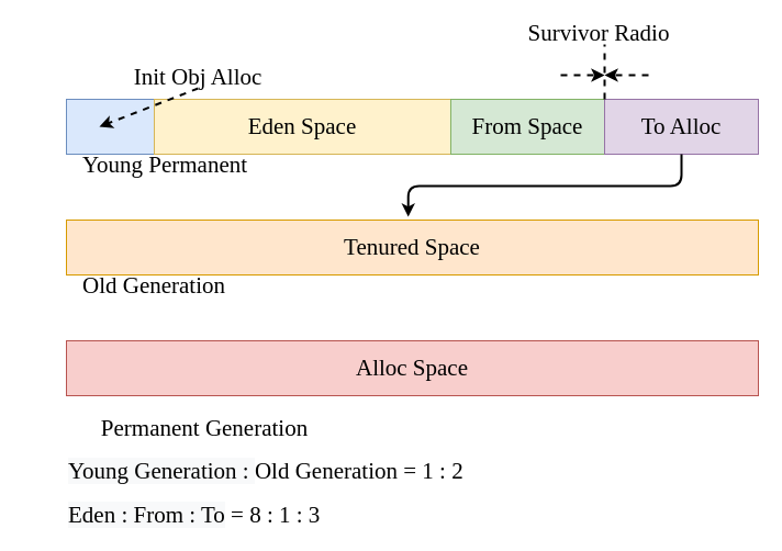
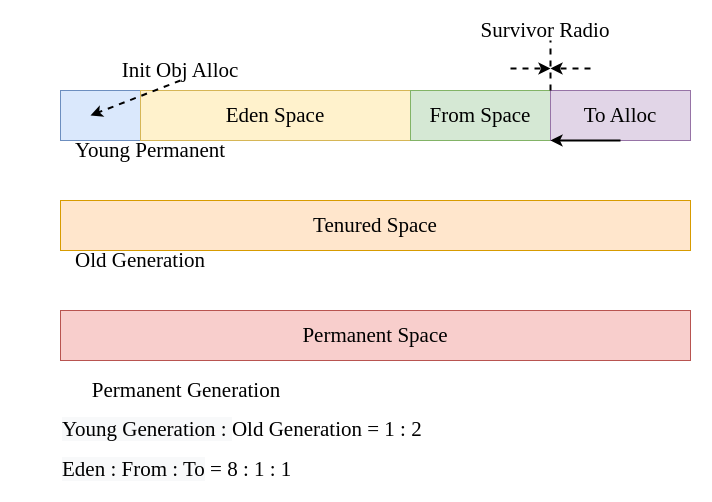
- <mxCell id="17" value="" style="edgeStyle=elbowEdgeStyle;elbow=vertical;endArrow=classic;html=1;strokeWidth=2;fontFamily=Comic Sans MS;fontSize=21;entryX=0.494;entryY=-0.059;entryDx=0;entryDy=0;entryPerimeter=0;exitX=0.5;exitY=1;exitDx=0;exitDy=0;" parent="1" source="5" target="6" edge="1"><mxGeometry width="50" height="50" relative="1" as="geometry"><mxPoint x="490" y="170" as="sourcePoint" /><mxPoint x="380" y="150" as="targetPoint" /></mxGeometry></mxCell>
+ <mxCell id="17" value="" style="edgeStyle=elbowEdgeStyle;elbow=vertical;endArrow=classic;html=1;strokeWidth=2;fontFamily=Comic Sans MS;fontSize=21;exitX=0.5;exitY=1;exitDx=0;exitDy=0;" parent="1" source="5" target="4" edge="1"><mxGeometry width="50" height="50" relative="1" as="geometry"><mxPoint x="490" y="170" as="sourcePoint" /><mxPoint x="380" y="150" as="targetPoint" /></mxGeometry></mxCell>
- <mxCell id="7" value="Alloc Space" style="rounded=0;whiteSpace=wrap;html=1;fontFamily=Comic Sans MS;fontSize=21;fillColor=#f8cecc;strokeColor=#b85450;" parent="1" vertex="1"><mxGeometry x="60" y="310" width="630" height="50" as="geometry" /></mxCell>
+ <mxCell id="7" value="Permanent Space" style="rounded=0;whiteSpace=wrap;html=1;fontFamily=Comic Sans MS;fontSize=21;fillColor=#f8cecc;strokeColor=#b85450;" parent="1" vertex="1"><mxGeometry x="60" y="310" width="630" height="50" as="geometry" /></mxCell>
- <mxCell id="19" value="&lt;span style=&quot;color: rgb(0 , 0 , 0) ; font-family: &amp;#34;comic sans ms&amp;#34; ; font-size: 21px ; font-style: normal ; font-weight: 400 ; letter-spacing: normal ; text-align: center ; text-indent: 0px ; text-transform: none ; word-spacing: 0px ; background-color: rgb(248 , 249 , 250) ; display: inline ; float: none&quot;&gt;Eden : From : To&lt;/span&gt;&lt;span style=&quot;font-family: &amp;#34;comic sans ms&amp;#34; ; font-size: 21px ; text-align: center&quot;&gt;&amp;nbsp;= 8 : 1 : 3&lt;/span&gt;" style="text;whiteSpace=wrap;html=1;" vertex="1" parent="1"><mxGeometry x="60" y="450" width="480" height="30" as="geometry" /></mxCell>
+ <mxCell id="19" value="&lt;span style=&quot;color: rgb(0 , 0 , 0) ; font-family: &amp;#34;comic sans ms&amp;#34; ; font-size: 21px ; font-style: normal ; font-weight: 400 ; letter-spacing: normal ; text-align: center ; text-indent: 0px ; text-transform: none ; word-spacing: 0px ; background-color: rgb(248 , 249 , 250) ; display: inline ; float: none&quot;&gt;Eden : From : To&lt;/span&gt;&lt;span style=&quot;font-family: &amp;#34;comic sans ms&amp;#34; ; font-size: 21px ; text-align: center&quot;&gt;&amp;nbsp;= 8 : 1 : 1&lt;/span&gt;" style="text;whiteSpace=wrap;html=1;" vertex="1" parent="1"><mxGeometry x="60" y="450" width="480" height="30" as="geometry" /></mxCell>
